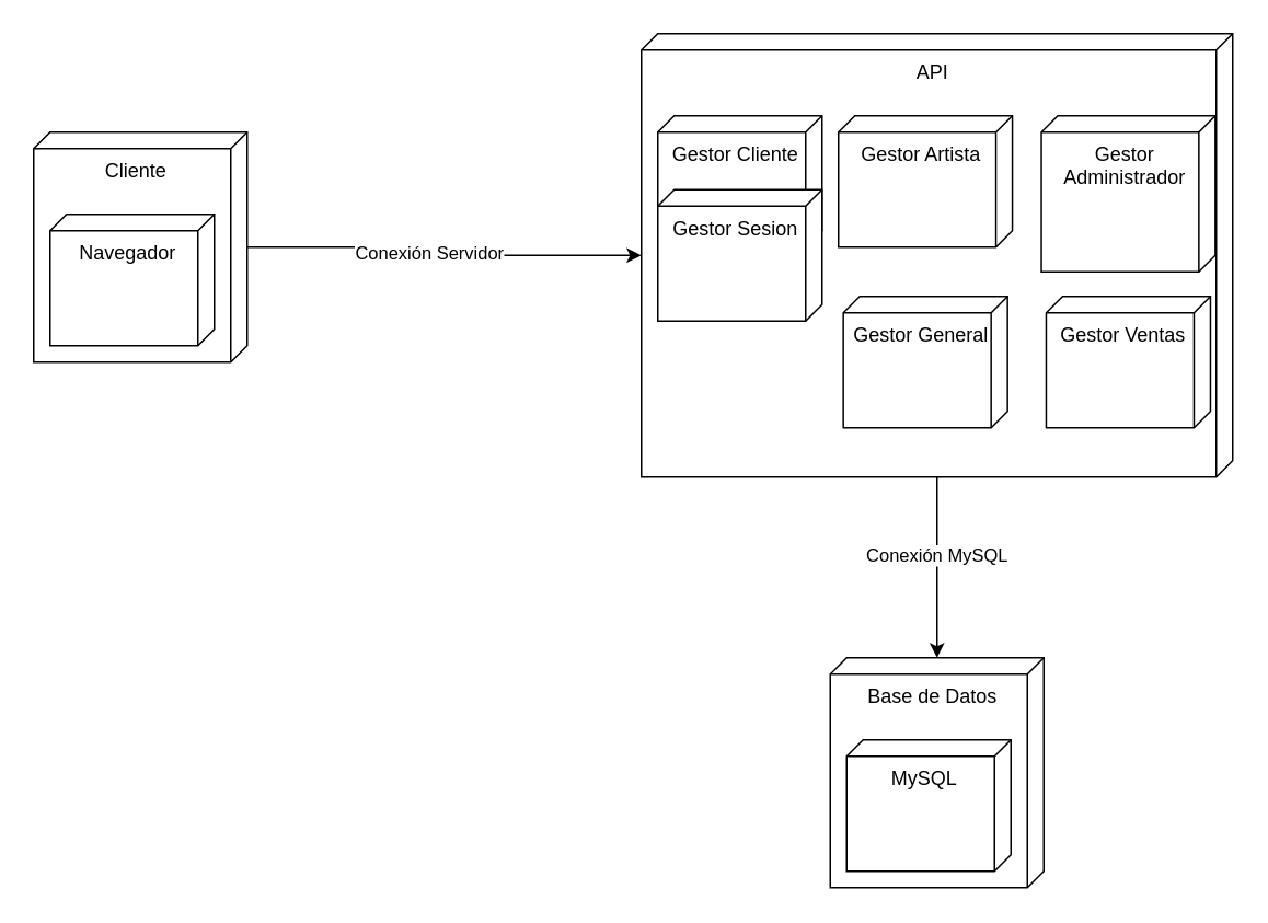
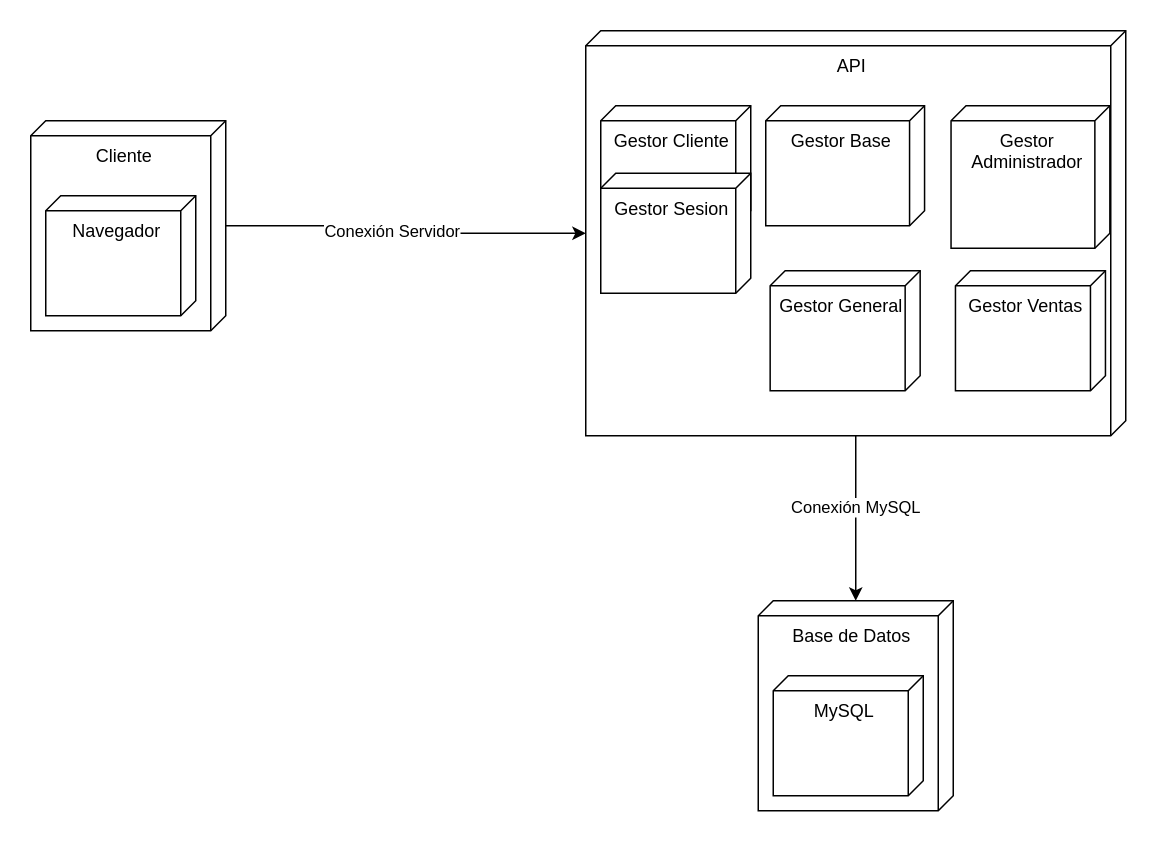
- <mxCell id="10" value="Gestor Artista" style="verticalAlign=top;align=center;shape=cube;size=10;direction=south;html=1;boundedLbl=1;spacingLeft=5;whiteSpace=wrap;" vertex="1" parent="8"><mxGeometry x="119.997" y="50" width="105.882" height="80" as="geometry" /></mxCell>
+ <mxCell id="10" value="Gestor Base" style="verticalAlign=top;align=center;shape=cube;size=10;direction=south;html=1;boundedLbl=1;spacingLeft=5;whiteSpace=wrap;" vertex="1" parent="8"><mxGeometry x="119.997" y="50" width="105.882" height="80" as="geometry" /></mxCell>
